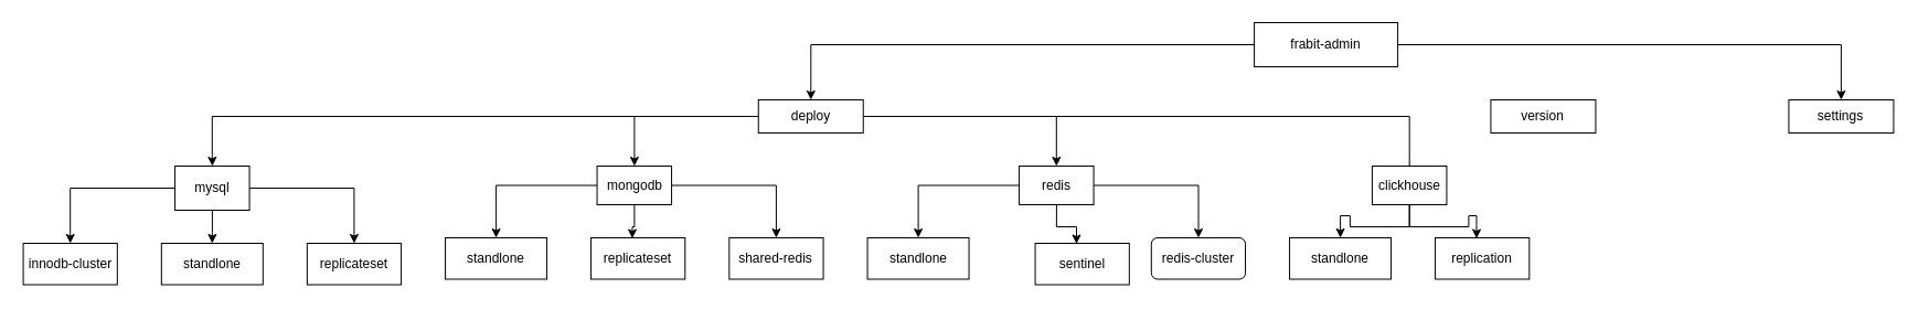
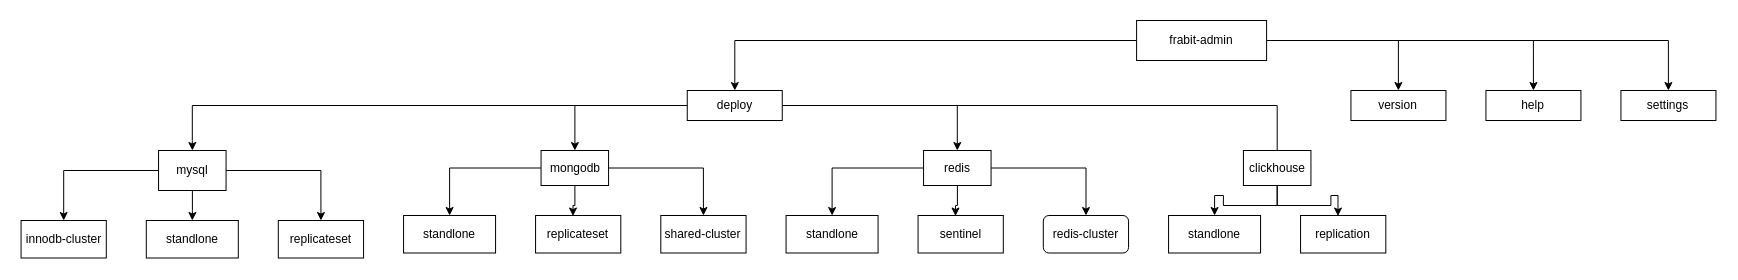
+ <mxCell id="3" style="edgeStyle=orthogonalEdgeStyle;rounded=0;orthogonalLoop=1;jettySize=auto;html=1;" edge="1" parent="1" source="6" target="38"><mxGeometry relative="1" as="geometry" /></mxCell>
+ <mxCell id="4" style="edgeStyle=orthogonalEdgeStyle;rounded=0;orthogonalLoop=1;jettySize=auto;html=1;entryX=0.5;entryY=0;entryDx=0;entryDy=0;" edge="1" parent="1" source="6" target="40"><mxGeometry relative="1" as="geometry" /></mxCell>
+ <mxCell id="40" value="help" style="rounded=0;whiteSpace=wrap;html=1;" vertex="1" parent="1"><mxGeometry x="1485.438" y="90" width="95" height="30" as="geometry" /></mxCell>
- <mxCell id="29" value="shared-redis" style="whiteSpace=wrap;html=1;rounded=0;" vertex="1" parent="1"><mxGeometry x="660.312" y="215" width="85.25" height="37.5" as="geometry" /></mxCell>
+ <mxCell id="29" value="shared-cluster" style="whiteSpace=wrap;html=1;rounded=0;" vertex="1" parent="1"><mxGeometry x="660.312" y="215" width="85.25" height="37.5" as="geometry" /></mxCell>
- <mxCell id="21" value="sentinel" style="whiteSpace=wrap;html=1;rounded=0;" vertex="1" parent="1"><mxGeometry x="937.562" y="220" width="85.25" height="37.5" as="geometry" /></mxCell>
+ <mxCell id="21" value="sentinel" style="whiteSpace=wrap;html=1;rounded=0;" vertex="1" parent="1"><mxGeometry x="917.562" y="215" width="85.25" height="37.5" as="geometry" /></mxCell>
